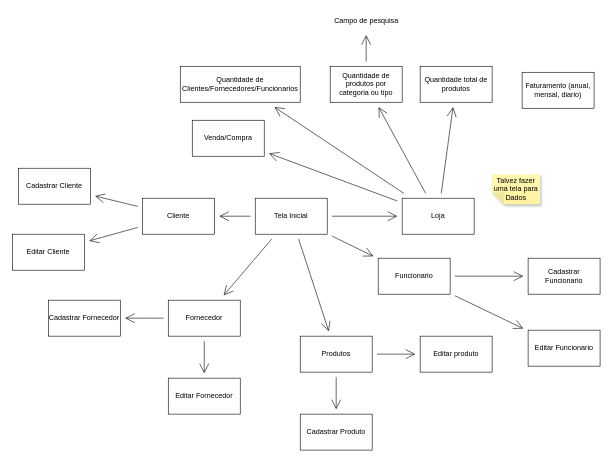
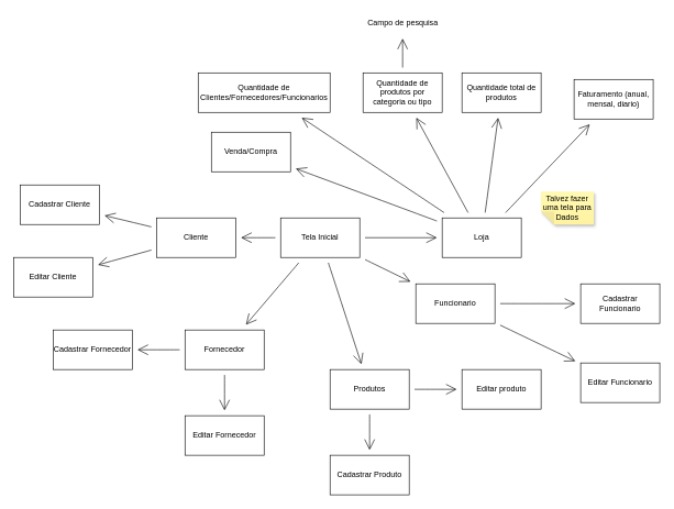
+ <mxCell id="8" value="" style="edgeStyle=none;curved=1;rounded=0;orthogonalLoop=1;jettySize=auto;html=1;endArrow=open;startSize=14;endSize=14;sourcePerimeterSpacing=8;targetPerimeterSpacing=8;" parent="1" source="13" target="29" edge="1"><mxGeometry relative="1" as="geometry" /></mxCell>
